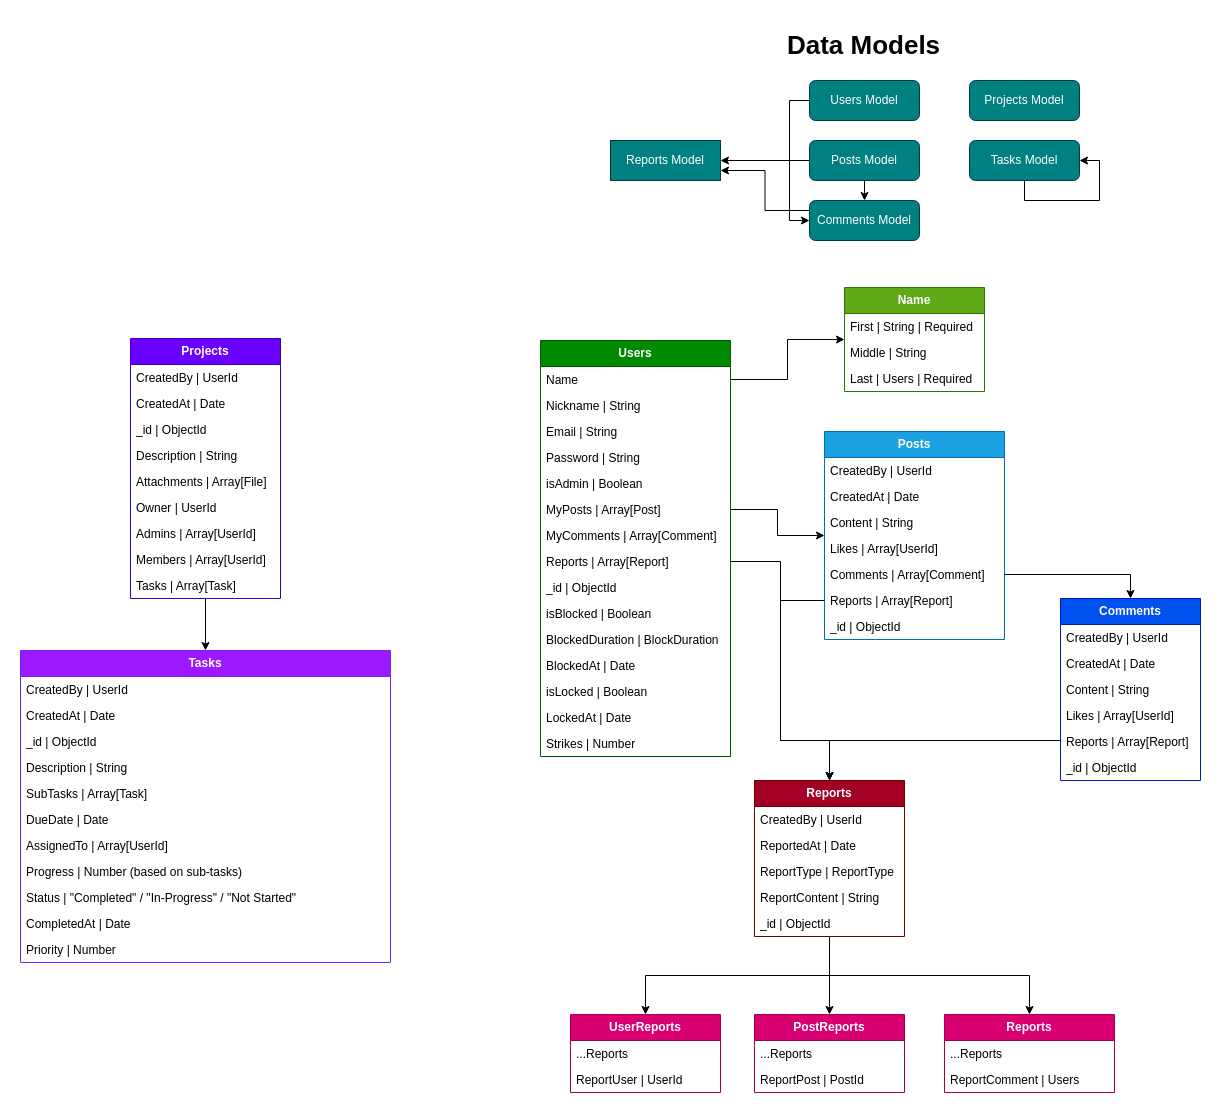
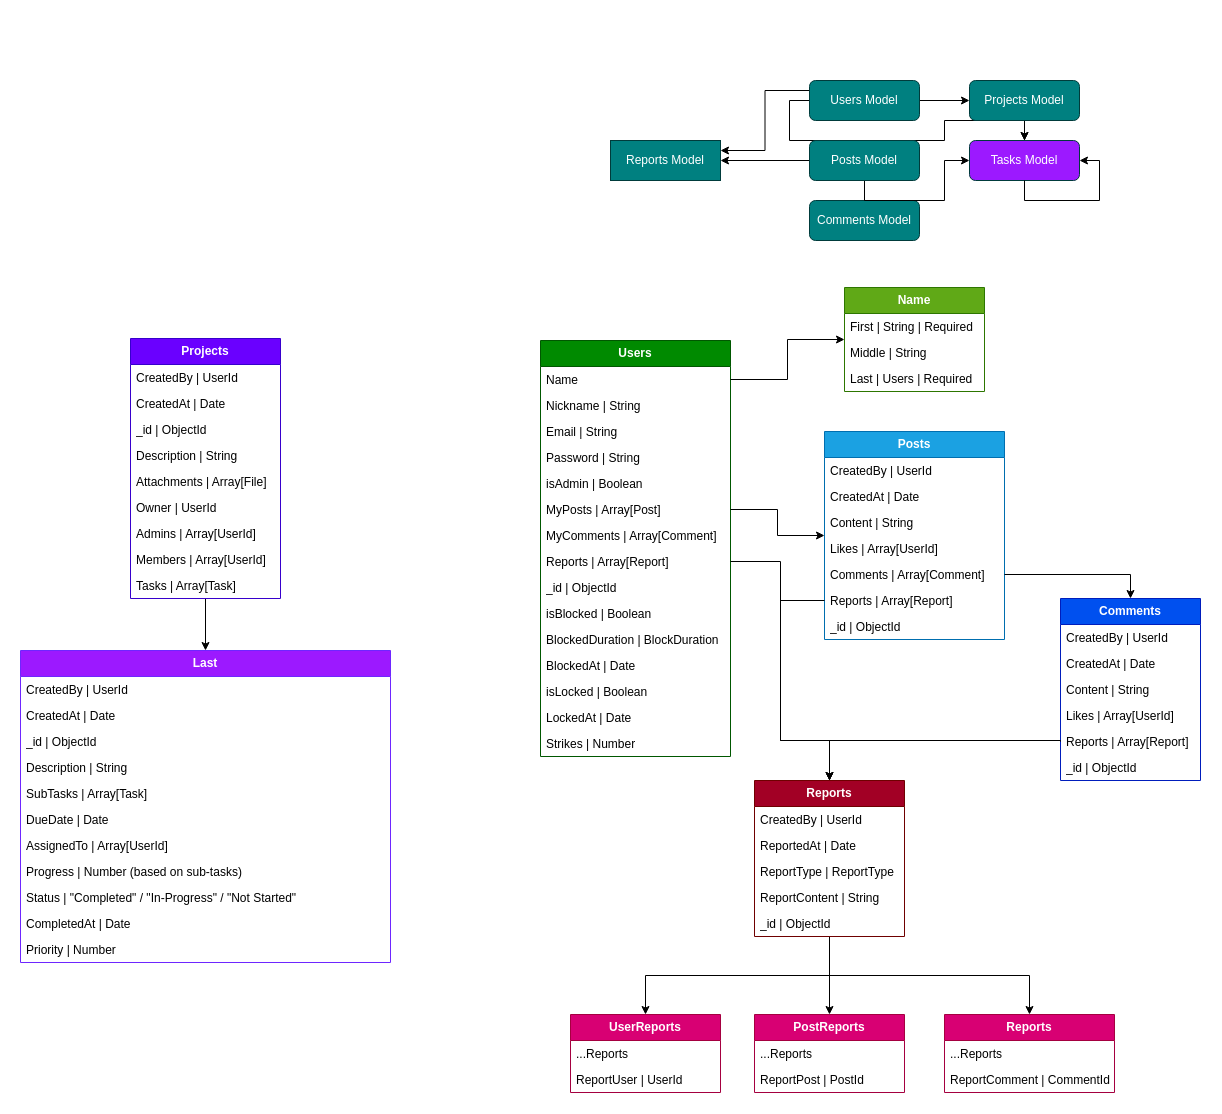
- <mxCell id="2" value="&lt;b&gt;&lt;font style=&quot;font-size: 26px;&quot;&gt;Data Models&lt;/font&gt;&lt;/b&gt;" style="text;html=1;align=center;verticalAlign=middle;whiteSpace=wrap;rounded=0;" parent="1" vertex="1"><mxGeometry x="743" y="20" width="241" height="50" as="geometry" /></mxCell>
+ <mxCell id="51" style="edgeStyle=orthogonalEdgeStyle;rounded=0;orthogonalLoop=1;jettySize=auto;html=1;exitX=1;exitY=0.5;exitDx=0;exitDy=0;" parent="50" source="54" target="58" edge="1"><mxGeometry relative="1" as="geometry" /></mxCell>
+ <mxCell id="53" style="edgeStyle=orthogonalEdgeStyle;rounded=0;orthogonalLoop=1;jettySize=auto;html=1;exitX=0;exitY=0.25;exitDx=0;exitDy=0;entryX=1;entryY=0.25;entryDx=0;entryDy=0;" parent="50" source="54" target="64" edge="1"><mxGeometry relative="1" as="geometry" /></mxCell>
+ <mxCell id="57" style="edgeStyle=orthogonalEdgeStyle;rounded=0;orthogonalLoop=1;jettySize=auto;html=1;exitX=0.5;exitY=1;exitDx=0;exitDy=0;" parent="50" source="58" target="59" edge="1"><mxGeometry relative="1" as="geometry" /></mxCell>
- <mxCell id="59" value="Tasks Model" style="rounded=1;whiteSpace=wrap;html=1;fillColor=#008080;strokeColor=#003B3B;fontColor=#ffffff;" parent="50" vertex="1"><mxGeometry x="359" y="60" width="110" height="40" as="geometry" /></mxCell>
+ <mxCell id="59" value="Tasks Model" style="rounded=1;whiteSpace=wrap;html=1;fillColor=#9c19ff;strokeColor=#003B3B;fontColor=#ffffff;" parent="50" vertex="1"><mxGeometry x="359" y="60" width="110" height="40" as="geometry" /></mxCell>
- <mxCell id="52" style="edgeStyle=orthogonalEdgeStyle;rounded=0;orthogonalLoop=1;jettySize=auto;html=1;exitX=0;exitY=0.5;exitDx=0;exitDy=0;entryX=0;entryY=0.5;entryDx=0;entryDy=0;" parent="50" source="54" target="56" edge="1"><mxGeometry relative="1" as="geometry" /></mxCell>
+ <mxCell id="52" style="edgeStyle=orthogonalEdgeStyle;rounded=0;orthogonalLoop=1;jettySize=auto;html=1;exitX=0;exitY=0.5;exitDx=0;exitDy=0;" parent="50" source="54" target="59" edge="1"><mxGeometry relative="1" as="geometry" /></mxCell>
- <mxCell id="61" style="edgeStyle=orthogonalEdgeStyle;rounded=0;orthogonalLoop=1;jettySize=auto;html=1;exitX=0.5;exitY=1;exitDx=0;exitDy=0;entryX=0.5;entryY=0;entryDx=0;entryDy=0;" parent="50" source="63" target="56" edge="1"><mxGeometry relative="1" as="geometry" /></mxCell>
+ <mxCell id="61" style="edgeStyle=orthogonalEdgeStyle;rounded=0;orthogonalLoop=1;jettySize=auto;html=1;exitX=0.5;exitY=1;exitDx=0;exitDy=0;" parent="50" source="63" target="59" edge="1"><mxGeometry relative="1" as="geometry" /></mxCell>
- <mxCell id="55" style="edgeStyle=orthogonalEdgeStyle;rounded=0;orthogonalLoop=1;jettySize=auto;html=1;exitX=0;exitY=0.25;exitDx=0;exitDy=0;entryX=1;entryY=0.75;entryDx=0;entryDy=0;" parent="50" source="56" target="64" edge="1"><mxGeometry relative="1" as="geometry" /></mxCell>
- <mxCell id="88" value="&lt;b&gt;Tasks&lt;/b&gt;" style="swimlane;fontStyle=0;childLayout=stackLayout;horizontal=1;startSize=26;fillColor=#9C19FF;horizontalStack=0;resizeParent=1;resizeParentMax=0;resizeLast=0;collapsible=1;marginBottom=0;whiteSpace=wrap;html=1;fontColor=#ffffff;strokeColor=#6E26FF;" parent="1" vertex="1"><mxGeometry x="20" y="650" width="370" height="312" as="geometry" /></mxCell>
+ <mxCell id="88" value="&lt;b&gt;Last&lt;/b&gt;" style="swimlane;fontStyle=0;childLayout=stackLayout;horizontal=1;startSize=26;fillColor=#9C19FF;horizontalStack=0;resizeParent=1;resizeParentMax=0;resizeLast=0;collapsible=1;marginBottom=0;whiteSpace=wrap;html=1;fontColor=#ffffff;strokeColor=#6E26FF;" parent="1" vertex="1"><mxGeometry x="20" y="650" width="370" height="312" as="geometry" /></mxCell>
- <mxCell id="73" value="ReportComment | Users" style="text;strokeColor=none;fillColor=none;align=left;verticalAlign=top;spacingLeft=4;spacingRight=4;overflow=hidden;rotatable=0;points=[[0,0.5],[1,0.5]];portConstraint=eastwest;whiteSpace=wrap;html=1;" parent="71" vertex="1"><mxGeometry y="52" width="170" height="26" as="geometry" /></mxCell>
+ <mxCell id="73" value="ReportComment | CommentId" style="text;strokeColor=none;fillColor=none;align=left;verticalAlign=top;spacingLeft=4;spacingRight=4;overflow=hidden;rotatable=0;points=[[0,0.5],[1,0.5]];portConstraint=eastwest;whiteSpace=wrap;html=1;" parent="71" vertex="1"><mxGeometry y="52" width="170" height="26" as="geometry" /></mxCell>
